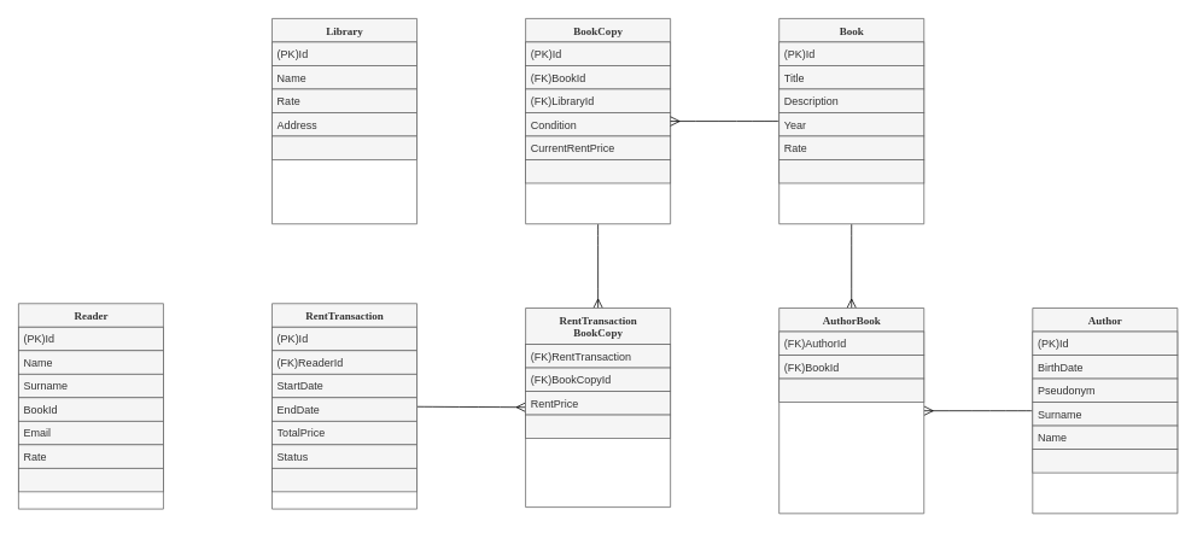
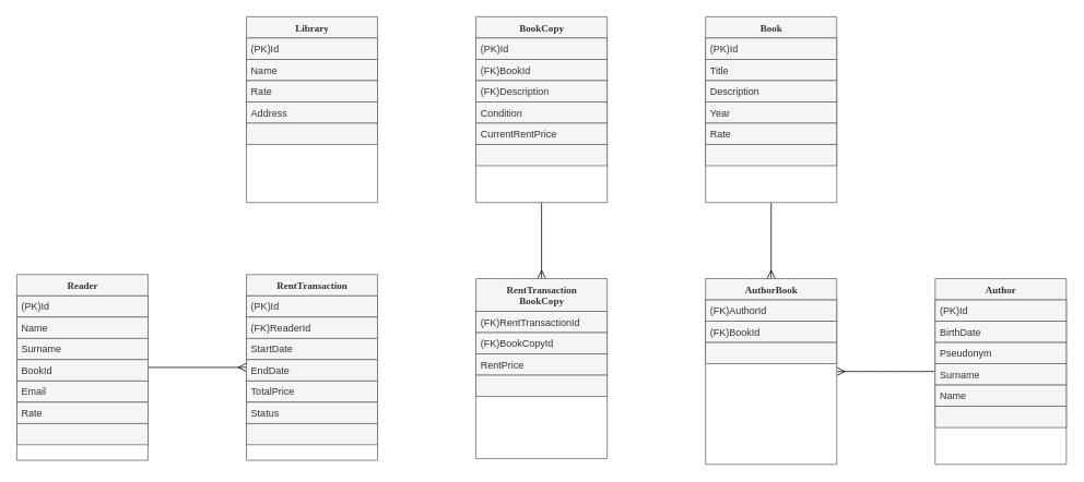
- <mxCell id="12" value="(FK)LibraryId" style="text;html=1;align=left;verticalAlign=top;spacingLeft=4;spacingRight=4;whiteSpace=wrap;overflow=hidden;rotatable=0;points=[[0,0.5],[1,0.5]];portConstraint=eastwest;fillColor=#f5f5f5;fontColor=#333333;strokeColor=#666666;" vertex="1" parent="9"><mxGeometry y="78" width="160" height="26" as="geometry" /></mxCell>
+ <mxCell id="12" value="(FK)Description" style="text;html=1;align=left;verticalAlign=top;spacingLeft=4;spacingRight=4;whiteSpace=wrap;overflow=hidden;rotatable=0;points=[[0,0.5],[1,0.5]];portConstraint=eastwest;fillColor=#f5f5f5;fontColor=#333333;strokeColor=#666666;" vertex="1" parent="9"><mxGeometry y="78" width="160" height="26" as="geometry" /></mxCell>
- <mxCell id="16" style="edgeStyle=none;curved=1;rounded=0;orthogonalLoop=1;jettySize=auto;html=1;fontSize=12;endArrow=ERmany;endFill=0;startSize=8;endSize=8;" edge="1" parent="1" source="18" target="9"><mxGeometry relative="1" as="geometry" /></mxCell>
- <mxCell id="56" value="(FK)RentTransaction" style="text;html=1;align=left;verticalAlign=top;spacingLeft=4;spacingRight=4;whiteSpace=wrap;overflow=hidden;rotatable=0;points=[[0,0.5],[1,0.5]];portConstraint=eastwest;fillColor=#f5f5f5;fontColor=#333333;strokeColor=#666666;" vertex="1" parent="55"><mxGeometry y="40" width="160" height="26" as="geometry" /></mxCell>
+ <mxCell id="56" value="(FK)RentTransactionId" style="text;html=1;align=left;verticalAlign=top;spacingLeft=4;spacingRight=4;whiteSpace=wrap;overflow=hidden;rotatable=0;points=[[0,0.5],[1,0.5]];portConstraint=eastwest;fillColor=#f5f5f5;fontColor=#333333;strokeColor=#666666;" vertex="1" parent="55"><mxGeometry y="40" width="160" height="26" as="geometry" /></mxCell>
+ <mxCell id="25" style="edgeStyle=none;curved=1;rounded=0;orthogonalLoop=1;jettySize=auto;html=1;fontSize=12;endArrow=ERmany;endFill=0;startSize=8;endSize=8;" edge="1" parent="1" source="26" target="35"><mxGeometry relative="1" as="geometry" /></mxCell>
- <mxCell id="34" style="edgeStyle=none;curved=1;rounded=0;orthogonalLoop=1;jettySize=auto;html=1;fontSize=12;endArrow=ERmany;endFill=0;startSize=8;endSize=8;" edge="1" parent="1" source="35" target="55"><mxGeometry relative="1" as="geometry" /></mxCell>
